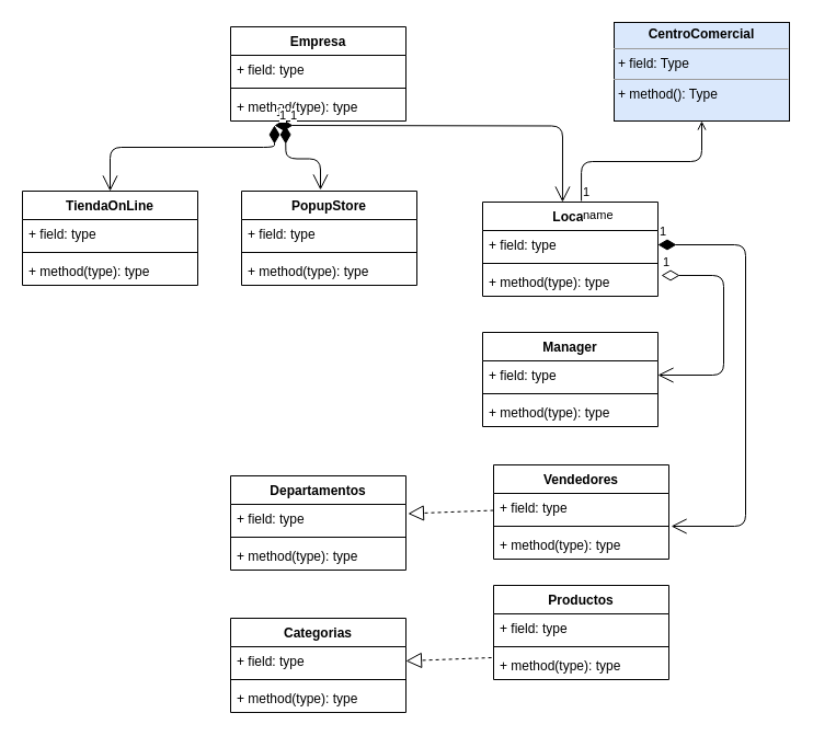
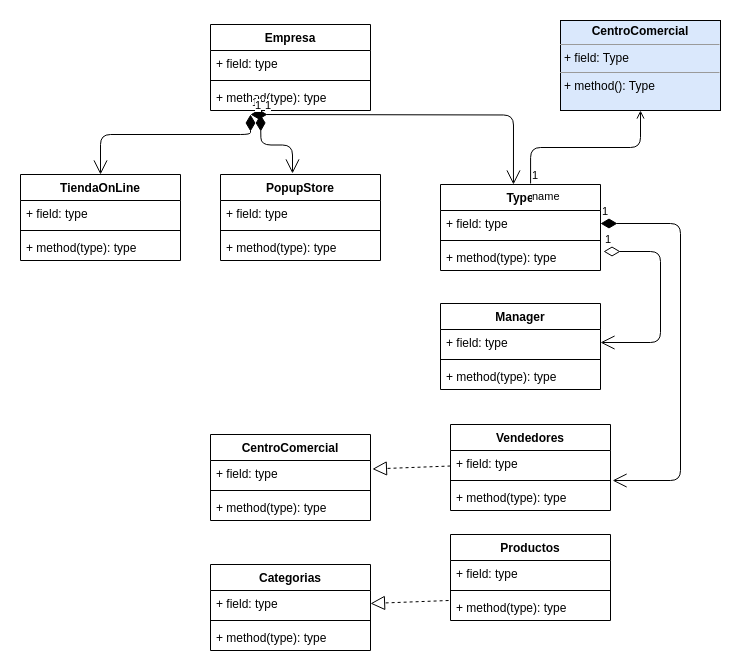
- <mxCell id="30" value="Local" style="swimlane;fontStyle=1;align=center;verticalAlign=top;childLayout=stackLayout;horizontal=1;startSize=26;horizontalStack=0;resizeParent=1;resizeParentMax=0;resizeLast=0;collapsible=1;marginBottom=0;" vertex="1" parent="1"><mxGeometry x="440" y="184" width="160" height="86" as="geometry" /></mxCell>
+ <mxCell id="30" value="Type" style="swimlane;fontStyle=1;align=center;verticalAlign=top;childLayout=stackLayout;horizontal=1;startSize=26;horizontalStack=0;resizeParent=1;resizeParentMax=0;resizeLast=0;collapsible=1;marginBottom=0;" vertex="1" parent="1"><mxGeometry x="440" y="184" width="160" height="86" as="geometry" /></mxCell>
- <mxCell id="22" value="Departamentos" style="swimlane;fontStyle=1;align=center;verticalAlign=top;childLayout=stackLayout;horizontal=1;startSize=26;horizontalStack=0;resizeParent=1;resizeParentMax=0;resizeLast=0;collapsible=1;marginBottom=0;" vertex="1" parent="1"><mxGeometry x="210" y="434" width="160" height="86" as="geometry" /></mxCell>
+ <mxCell id="22" value="CentroComercial" style="swimlane;fontStyle=1;align=center;verticalAlign=top;childLayout=stackLayout;horizontal=1;startSize=26;horizontalStack=0;resizeParent=1;resizeParentMax=0;resizeLast=0;collapsible=1;marginBottom=0;" vertex="1" parent="1"><mxGeometry x="210" y="434" width="160" height="86" as="geometry" /></mxCell>
